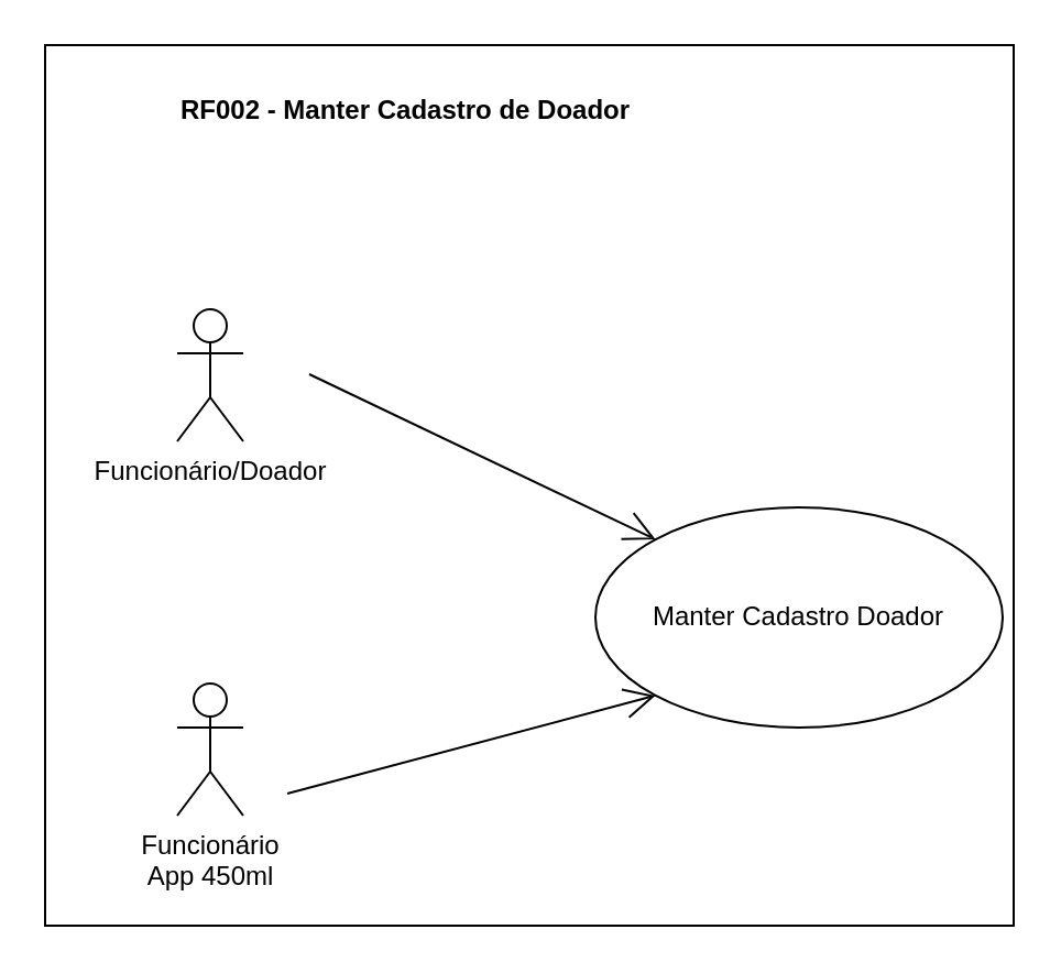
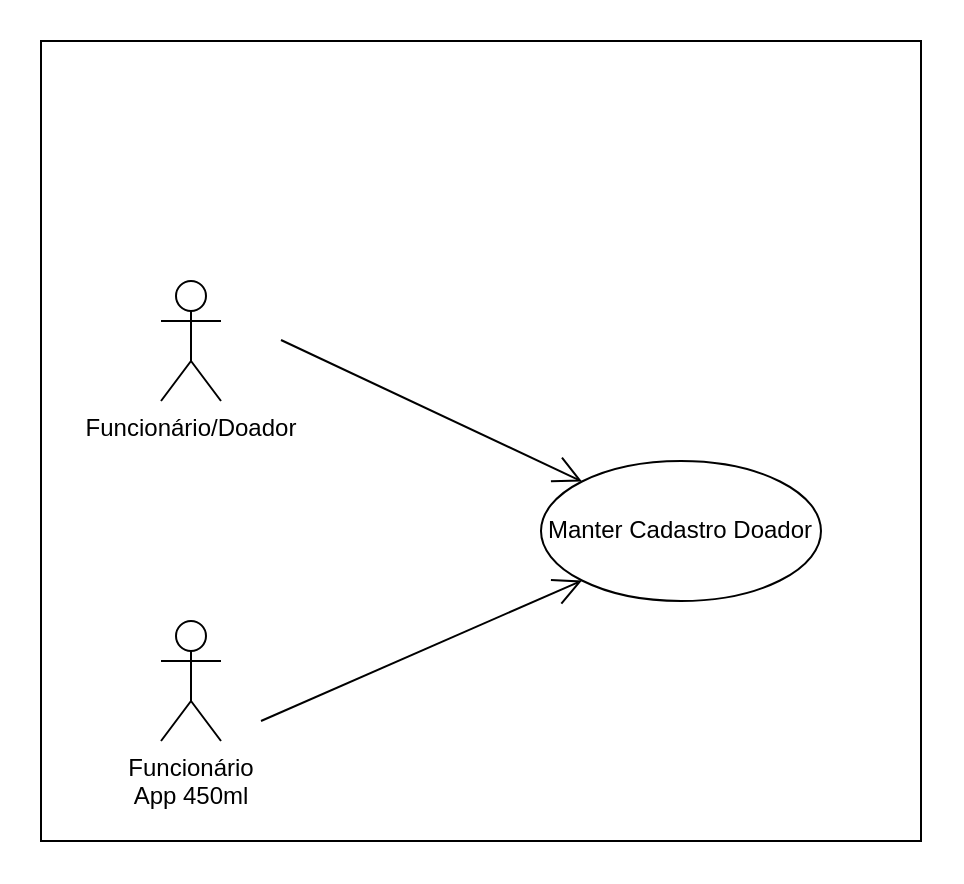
- <mxCell id="5" value="&lt;b&gt;RF002 - Manter Cadastro de Doador&amp;nbsp;&lt;/b&gt;" style="text;html=1;strokeColor=none;fillColor=none;align=left;verticalAlign=middle;whiteSpace=wrap;rounded=0;" vertex="1" parent="1"><mxGeometry x="80" y="40" width="340" height="20" as="geometry" /></mxCell>
- <mxCell id="4" value="Manter Cadastro Doador" style="ellipse;whiteSpace=wrap;html=1;" vertex="1" parent="1"><mxGeometry x="270" y="230" width="185" height="100" as="geometry" /></mxCell>
+ <mxCell id="4" value="Manter Cadastro Doador" style="ellipse;whiteSpace=wrap;html=1;" vertex="1" parent="1"><mxGeometry x="270" y="230" width="140" height="70" as="geometry" /></mxCell>
